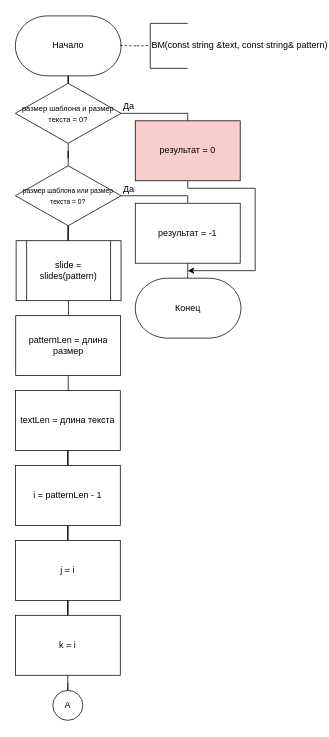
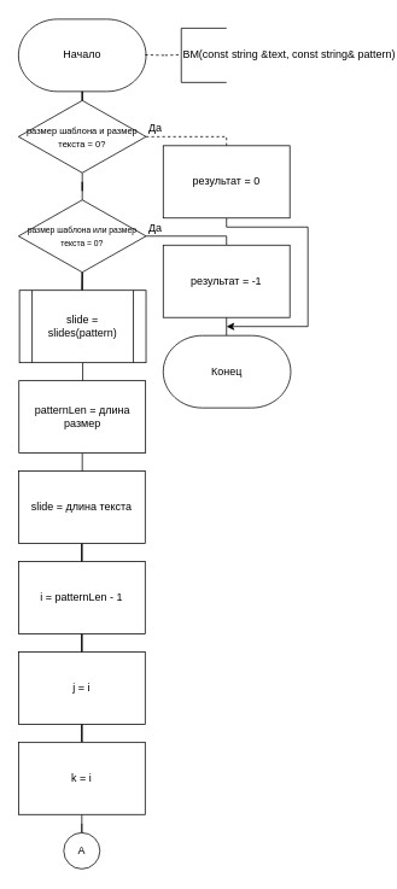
- <mxCell id="4" style="edgeStyle=orthogonalEdgeStyle;rounded=0;orthogonalLoop=1;jettySize=auto;html=1;entryX=0.5;entryY=0;entryDx=0;entryDy=0;endArrow=none;endFill=0;exitX=1;exitY=0.5;exitDx=0;exitDy=0;" edge="1" parent="1" source="7" target="9"><mxGeometry relative="1" as="geometry"><Array as="points"><mxPoint x="250" y="150" /></Array></mxGeometry></mxCell>
+ <mxCell id="4" style="edgeStyle=orthogonalEdgeStyle;rounded=0;orthogonalLoop=1;jettySize=auto;html=1;entryX=0.5;entryY=0;entryDx=0;entryDy=0;endArrow=none;endFill=0;exitX=1;exitY=0.5;exitDx=0;exitDy=0;dashed=1;" edge="1" parent="1" source="7" target="9"><mxGeometry relative="1" as="geometry"><Array as="points"><mxPoint x="250" y="150" /></Array></mxGeometry></mxCell>
- <mxCell id="9" value="результат = 0" style="rounded=0;whiteSpace=wrap;html=1;fillColor=#f8cecc;" vertex="1" parent="1"><mxGeometry x="180" y="160" width="140" height="80" as="geometry" /></mxCell>
+ <mxCell id="9" value="результат = 0" style="rounded=0;whiteSpace=wrap;html=1;" vertex="1" parent="1"><mxGeometry x="180" y="160" width="140" height="80" as="geometry" /></mxCell>
- <mxCell id="21" value="&lt;span&gt;textLen = длина текста&lt;/span&gt;" style="rounded=0;whiteSpace=wrap;html=1;" vertex="1" parent="1"><mxGeometry x="20" y="520" width="140" height="80" as="geometry" /></mxCell>
+ <mxCell id="21" value="&lt;span&gt;slide = длина текста&lt;/span&gt;" style="rounded=0;whiteSpace=wrap;html=1;" vertex="1" parent="1"><mxGeometry x="20" y="520" width="140" height="80" as="geometry" /></mxCell>
